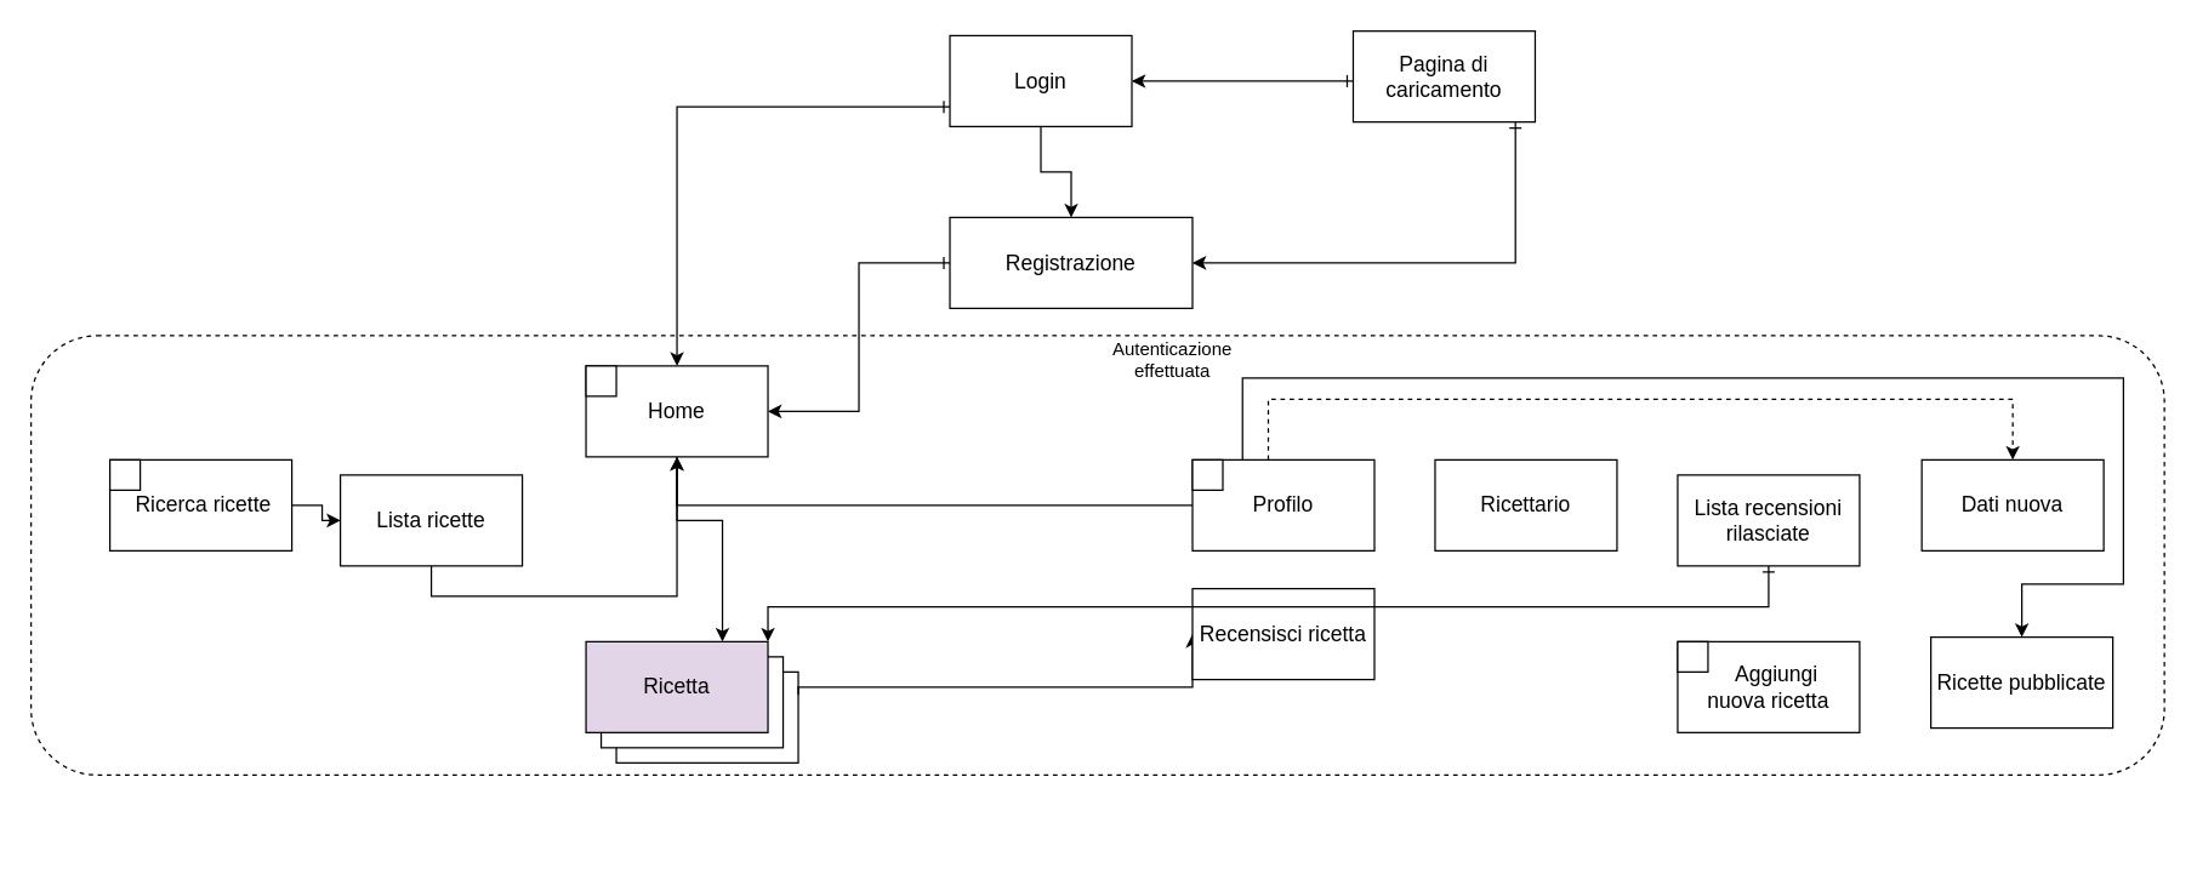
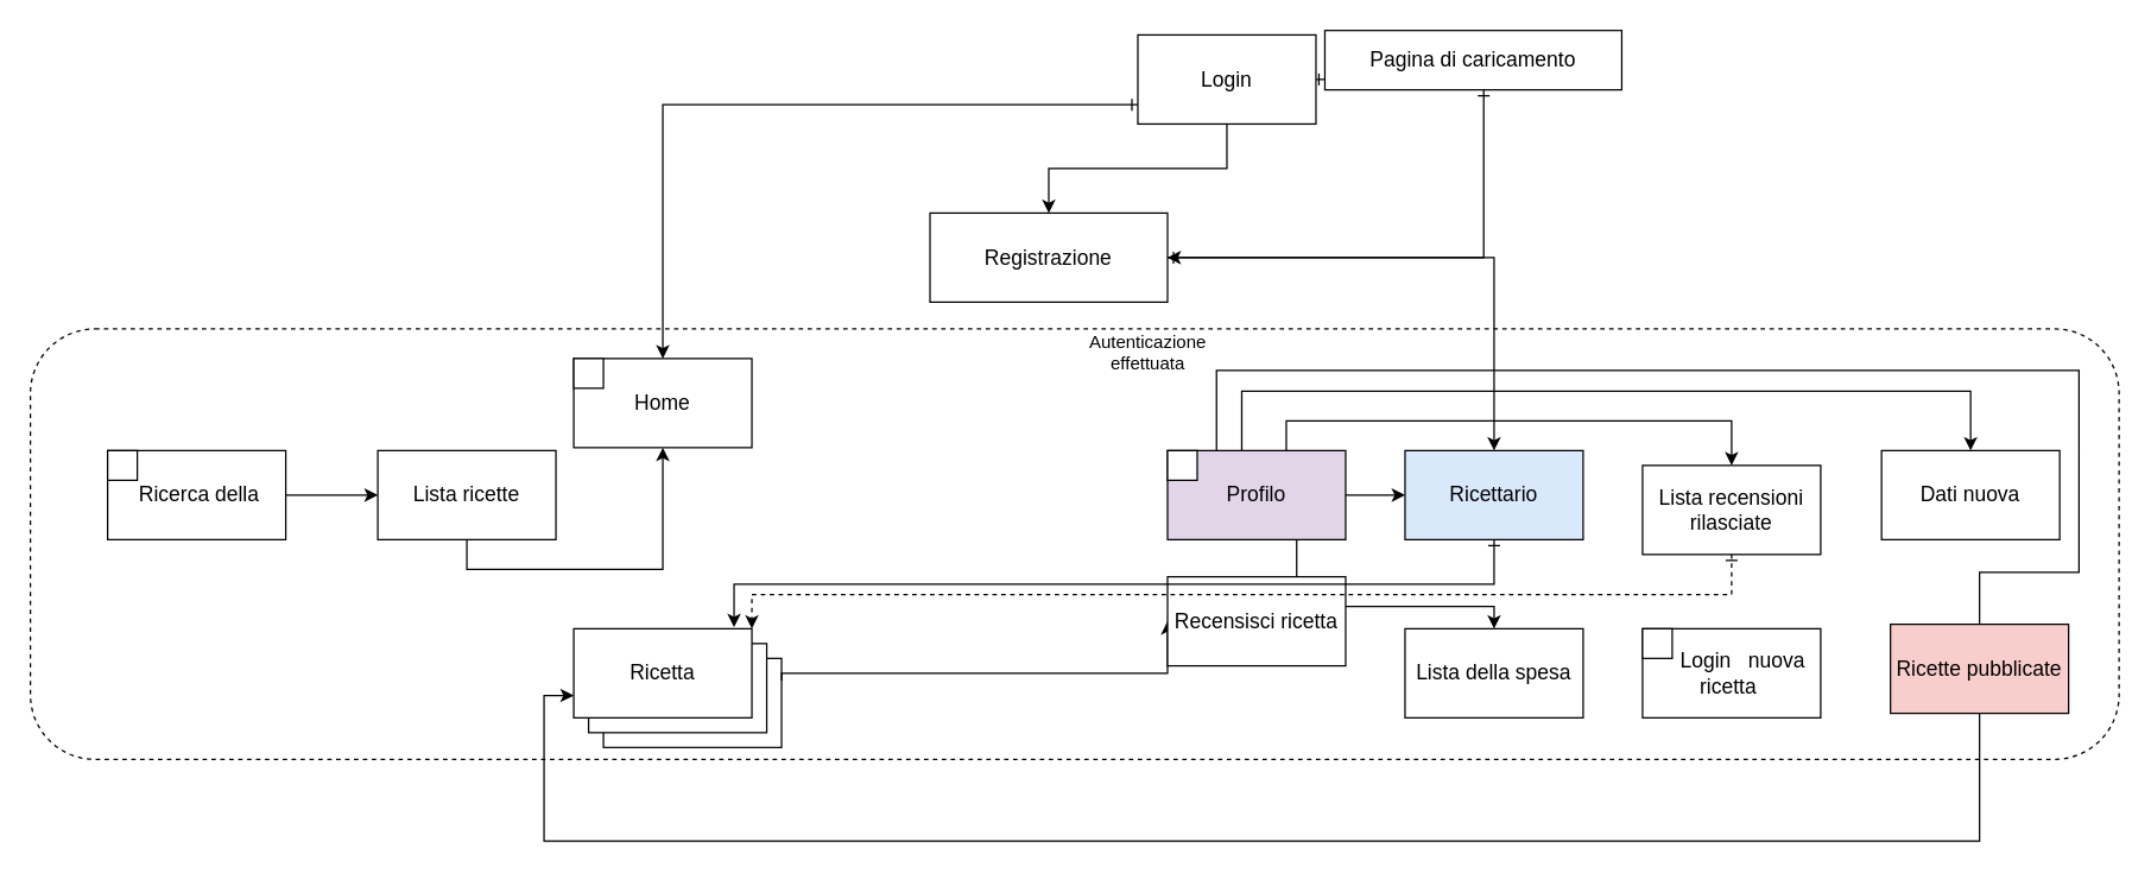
- <mxCell id="7" value="&lt;font style=&quot;font-size: 14px&quot;&gt;Pagina di caricamento&lt;/font&gt;" style="rounded=0;whiteSpace=wrap;html=1;" parent="1" vertex="1"><mxGeometry x="892" y="20" width="120" height="60" as="geometry" /></mxCell>
+ <mxCell id="7" value="&lt;font style=&quot;font-size: 14px&quot;&gt;Pagina di caricamento&lt;/font&gt;" style="rounded=0;whiteSpace=wrap;html=1;" parent="1" vertex="1"><mxGeometry x="892" y="20" width="200" height="40" as="geometry" /></mxCell>
- <mxCell id="20" value="&lt;font style=&quot;font-size: 14px&quot;&gt;Login&lt;/font&gt;" style="rounded=0;whiteSpace=wrap;html=1;" parent="1" vertex="1"><mxGeometry x="626" y="23" width="120" height="60" as="geometry" /></mxCell>
+ <mxCell id="20" value="&lt;font style=&quot;font-size: 14px&quot;&gt;Login&lt;/font&gt;" style="rounded=0;whiteSpace=wrap;html=1;" parent="1" vertex="1"><mxGeometry x="766" y="23" width="120" height="60" as="geometry" /></mxCell>
- <mxCell id="16" style="edgeStyle=orthogonalEdgeStyle;rounded=0;orthogonalLoop=1;jettySize=auto;html=1;entryX=1;entryY=0.5;entryDx=0;entryDy=0;startArrow=ERone;startFill=0;" parent="1" source="17" target="9" edge="1"><mxGeometry relative="1" as="geometry" /></mxCell>
+ <mxCell id="16" style="edgeStyle=orthogonalEdgeStyle;rounded=0;orthogonalLoop=1;jettySize=auto;html=1;startArrow=ERone;startFill=0;" parent="1" source="17" target="32" edge="1"><mxGeometry relative="1" as="geometry" /></mxCell>
- <mxCell id="23" style="edgeStyle=orthogonalEdgeStyle;rounded=0;orthogonalLoop=1;jettySize=auto;html=1;entryX=0.5;entryY=0;entryDx=0;entryDy=0;startArrow=none;startFill=0;dashed=1;" parent="1" source="26" target="27" edge="1"><mxGeometry relative="1" as="geometry"><Array as="points"><mxPoint x="836" y="263" /><mxPoint x="1327" y="263" /></Array></mxGeometry></mxCell>
+ <mxCell id="23" style="edgeStyle=orthogonalEdgeStyle;rounded=0;orthogonalLoop=1;jettySize=auto;html=1;entryX=0.5;entryY=0;entryDx=0;entryDy=0;startArrow=none;startFill=0;" parent="1" source="26" target="27" edge="1"><mxGeometry relative="1" as="geometry"><Array as="points"><mxPoint x="836" y="263" /><mxPoint x="1327" y="263" /></Array></mxGeometry></mxCell>
+ <mxCell id="22" style="edgeStyle=orthogonalEdgeStyle;rounded=0;orthogonalLoop=1;jettySize=auto;html=1;entryX=0.5;entryY=0;entryDx=0;entryDy=0;startArrow=none;startFill=0;" parent="1" source="26" target="34" edge="1"><mxGeometry relative="1" as="geometry"><Array as="points"><mxPoint x="866" y="283" /><mxPoint x="1166" y="283" /></Array></mxGeometry></mxCell>
- <mxCell id="11" value="&lt;font style=&quot;font-size: 14px&quot;&gt;&amp;nbsp;Ricerca ricette&lt;/font&gt;" style="rounded=0;whiteSpace=wrap;html=1;" parent="1" vertex="1"><mxGeometry x="72" y="303" width="120" height="60" as="geometry" /></mxCell>
+ <mxCell id="11" value="&lt;font style=&quot;font-size: 14px&quot;&gt;&amp;nbsp;Ricerca della&lt;/font&gt;" style="rounded=0;whiteSpace=wrap;html=1;" parent="1" vertex="1"><mxGeometry x="72" y="303" width="120" height="60" as="geometry" /></mxCell>
- <mxCell id="21" style="edgeStyle=orthogonalEdgeStyle;rounded=0;orthogonalLoop=1;jettySize=auto;html=1;startArrow=none;startFill=0;" parent="1" source="26" target="9" edge="1"><mxGeometry relative="1" as="geometry" /></mxCell>
+ <mxCell id="21" style="edgeStyle=orthogonalEdgeStyle;rounded=0;orthogonalLoop=1;jettySize=auto;html=1;entryX=0;entryY=0.5;entryDx=0;entryDy=0;startArrow=none;startFill=0;" parent="1" source="26" target="32" edge="1"><mxGeometry relative="1" as="geometry" /></mxCell>
- <mxCell id="26" value="&lt;font style=&quot;font-size: 14px&quot;&gt;Profilo&lt;/font&gt;" style="rounded=0;whiteSpace=wrap;html=1;" parent="1" vertex="1"><mxGeometry x="786" y="303" width="120" height="60" as="geometry" /></mxCell>
+ <mxCell id="26" value="&lt;font style=&quot;font-size: 14px&quot;&gt;Profilo&lt;/font&gt;" style="rounded=0;whiteSpace=wrap;html=1;fillColor=#e1d5e7;" parent="1" vertex="1"><mxGeometry x="786" y="303" width="120" height="60" as="geometry" /></mxCell>
- <mxCell id="32" value="&lt;font style=&quot;font-size: 14px&quot;&gt;Ricettario&lt;/font&gt;" style="rounded=0;whiteSpace=wrap;html=1;" parent="1" vertex="1"><mxGeometry x="946" y="303" width="120" height="60" as="geometry" /></mxCell>
+ <mxCell id="32" value="&lt;font style=&quot;font-size: 14px&quot;&gt;Ricettario&lt;/font&gt;" style="rounded=0;whiteSpace=wrap;html=1;fillColor=#dae8fc;" parent="1" vertex="1"><mxGeometry x="946" y="303" width="120" height="60" as="geometry" /></mxCell>
- <mxCell id="13" value="&lt;font style=&quot;font-size: 14px&quot;&gt;Lista ricette&lt;/font&gt;" style="rounded=0;whiteSpace=wrap;html=1;" parent="1" vertex="1"><mxGeometry x="224" y="313" width="120" height="60" as="geometry" /></mxCell>
+ <mxCell id="13" value="&lt;font style=&quot;font-size: 14px&quot;&gt;Lista ricette&lt;/font&gt;" style="rounded=0;whiteSpace=wrap;html=1;" parent="1" vertex="1"><mxGeometry x="254" y="303" width="120" height="60" as="geometry" /></mxCell>
- <mxCell id="8" style="edgeStyle=orthogonalEdgeStyle;rounded=0;orthogonalLoop=1;jettySize=auto;html=1;entryX=0.75;entryY=0;entryDx=0;entryDy=0;startArrow=none;startFill=0;exitX=0.5;exitY=1;exitDx=0;exitDy=0;" parent="1" source="9" target="14" edge="1"><mxGeometry relative="1" as="geometry"><Array as="points"><mxPoint x="446" y="343" /><mxPoint x="476" y="343" /></Array></mxGeometry></mxCell>
+ <mxCell id="31" style="edgeStyle=orthogonalEdgeStyle;rounded=0;orthogonalLoop=1;jettySize=auto;html=1;entryX=0.9;entryY=-0.017;entryDx=0;entryDy=0;entryPerimeter=0;startArrow=ERone;startFill=0;" parent="1" source="32" target="14" edge="1"><mxGeometry relative="1" as="geometry"><Array as="points"><mxPoint x="1006" y="393" /><mxPoint x="494" y="393" /></Array></mxGeometry></mxCell>
- <mxCell id="33" style="edgeStyle=orthogonalEdgeStyle;rounded=0;orthogonalLoop=1;jettySize=auto;html=1;entryX=1;entryY=0;entryDx=0;entryDy=0;startArrow=ERone;startFill=0;" edge="1" parent="1" source="34" target="14"><mxGeometry relative="1" as="geometry"><Array as="points"><mxPoint x="1166" y="400" /><mxPoint x="506" y="400" /></Array></mxGeometry></mxCell>
+ <mxCell id="33" style="edgeStyle=orthogonalEdgeStyle;rounded=0;orthogonalLoop=1;jettySize=auto;html=1;entryX=1;entryY=0;entryDx=0;entryDy=0;startArrow=ERone;startFill=0;dashed=1;" edge="1" parent="1" source="34" target="14"><mxGeometry relative="1" as="geometry"><Array as="points"><mxPoint x="1166" y="400" /><mxPoint x="506" y="400" /></Array></mxGeometry></mxCell>
+ <mxCell id="25" style="edgeStyle=orthogonalEdgeStyle;rounded=0;orthogonalLoop=1;jettySize=auto;html=1;entryX=0.5;entryY=0;entryDx=0;entryDy=0;startArrow=none;startFill=0;" edge="1" parent="1" source="26" target="28"><mxGeometry relative="1" as="geometry"><Array as="points"><mxPoint x="873" y="408" /><mxPoint x="1006" y="408" /></Array></mxGeometry></mxCell>
- <mxCell id="24" style="edgeStyle=orthogonalEdgeStyle;rounded=0;orthogonalLoop=1;jettySize=auto;html=1;entryX=0.5;entryY=0;entryDx=0;entryDy=0;" parent="1" source="26" target="41" edge="1"><mxGeometry relative="1" as="geometry"><Array as="points"><mxPoint x="819" y="249" /><mxPoint x="1400" y="249" /><mxPoint x="1400" y="385" /><mxPoint x="1333" y="385" /></Array></mxGeometry></mxCell>
+ <mxCell id="24" style="edgeStyle=orthogonalEdgeStyle;rounded=0;orthogonalLoop=1;jettySize=auto;html=1;entryX=0.5;entryY=0;entryDx=0;entryDy=0;endArrow=none;" parent="1" source="26" target="41" edge="1"><mxGeometry relative="1" as="geometry"><Array as="points"><mxPoint x="819" y="249" /><mxPoint x="1400" y="249" /><mxPoint x="1400" y="385" /><mxPoint x="1333" y="385" /></Array></mxGeometry></mxCell>
- <mxCell id="41" value="&lt;font style=&quot;font-size: 14px&quot;&gt;Ricette pubblicate&lt;/font&gt;" style="rounded=0;whiteSpace=wrap;html=1;" parent="1" vertex="1"><mxGeometry x="1273" y="420" width="120" height="60" as="geometry" /></mxCell>
+ <mxCell id="41" value="&lt;font style=&quot;font-size: 14px&quot;&gt;Ricette pubblicate&lt;/font&gt;" style="rounded=0;whiteSpace=wrap;html=1;fillColor=#f8cecc;" parent="1" vertex="1"><mxGeometry x="1273" y="420" width="120" height="60" as="geometry" /></mxCell>
- <mxCell id="14" value="&lt;font style=&quot;font-size: 14px&quot;&gt;Ricetta&lt;/font&gt;" style="rounded=0;whiteSpace=wrap;html=1;fillColor=#e1d5e7;" parent="1" vertex="1"><mxGeometry x="386" y="423" width="120" height="60" as="geometry" /></mxCell>
+ <mxCell id="14" value="&lt;font style=&quot;font-size: 14px&quot;&gt;Ricetta&lt;/font&gt;" style="rounded=0;whiteSpace=wrap;html=1;" parent="1" vertex="1"><mxGeometry x="386" y="423" width="120" height="60" as="geometry" /></mxCell>
+ <mxCell id="28" value="&lt;font style=&quot;font-size: 14px&quot;&gt;Lista della spesa&lt;/font&gt;" style="rounded=0;whiteSpace=wrap;html=1;" parent="1" vertex="1"><mxGeometry x="946" y="423" width="120" height="60" as="geometry" /></mxCell>
- <mxCell id="30" value="&lt;font style=&quot;font-size: 14px&quot;&gt;&amp;nbsp; &amp;nbsp; Aggiungi&amp;nbsp; &amp;nbsp;nuova ricetta&amp;nbsp;&lt;/font&gt;" style="rounded=0;whiteSpace=wrap;html=1;" parent="1" vertex="1"><mxGeometry x="1106" y="423" width="120" height="60" as="geometry" /></mxCell>
+ <mxCell id="30" value="&lt;font style=&quot;font-size: 14px&quot;&gt;&amp;nbsp; &amp;nbsp; Login&amp;nbsp; &amp;nbsp;nuova ricetta&amp;nbsp;&lt;/font&gt;" style="rounded=0;whiteSpace=wrap;html=1;" parent="1" vertex="1"><mxGeometry x="1106" y="423" width="120" height="60" as="geometry" /></mxCell>
+ <mxCell id="40" style="edgeStyle=orthogonalEdgeStyle;rounded=0;orthogonalLoop=1;jettySize=auto;html=1;entryX=0;entryY=0.75;entryDx=0;entryDy=0;" parent="1" source="41" target="14" edge="1"><mxGeometry relative="1" as="geometry"><Array as="points"><mxPoint x="1333" y="566" /><mxPoint x="366" y="566" /><mxPoint x="366" y="468" /></Array></mxGeometry></mxCell>
